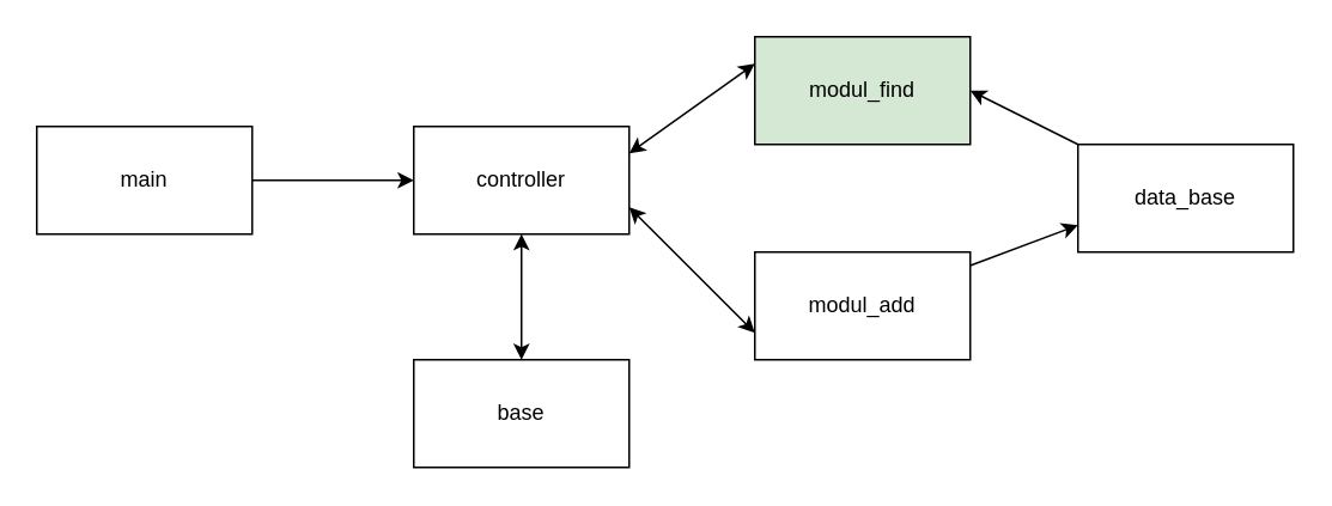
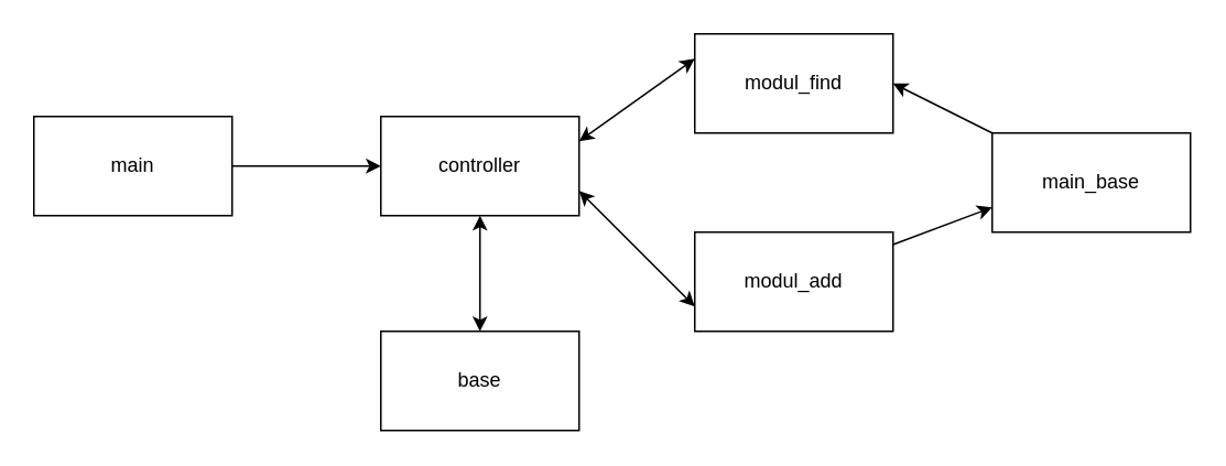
- <mxCell id="5" value="modul_find" style="rounded=0;whiteSpace=wrap;html=1;fillColor=#d5e8d4;" parent="1" vertex="1"><mxGeometry x="420" y="20" width="120" height="60" as="geometry" /></mxCell>
+ <mxCell id="5" value="modul_find" style="rounded=0;whiteSpace=wrap;html=1;" parent="1" vertex="1"><mxGeometry x="420" y="20" width="120" height="60" as="geometry" /></mxCell>
- <mxCell id="11" value="data_base" style="rounded=0;whiteSpace=wrap;html=1;" parent="1" vertex="1"><mxGeometry x="600" y="80" width="120" height="60" as="geometry" /></mxCell>
+ <mxCell id="11" value="main_base" style="rounded=0;whiteSpace=wrap;html=1;" parent="1" vertex="1"><mxGeometry x="600" y="80" width="120" height="60" as="geometry" /></mxCell>
